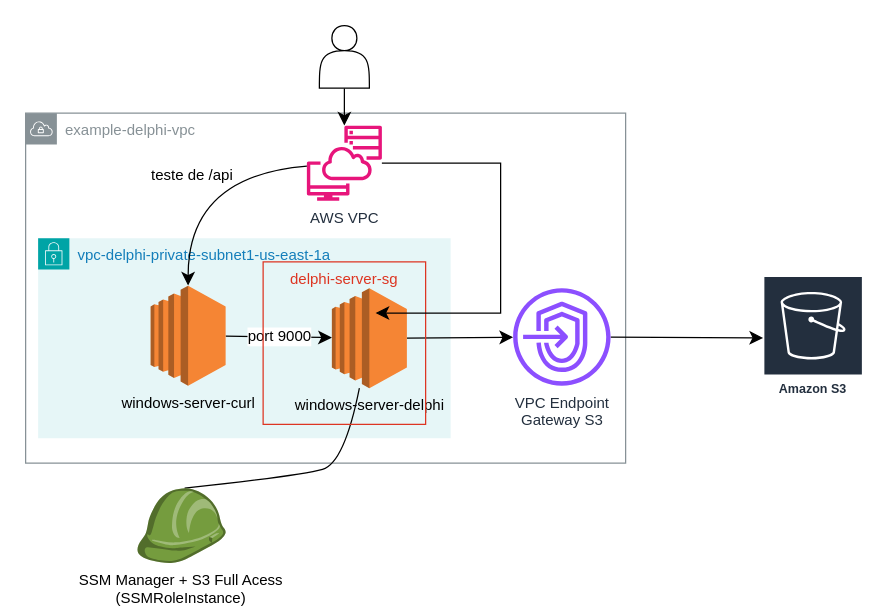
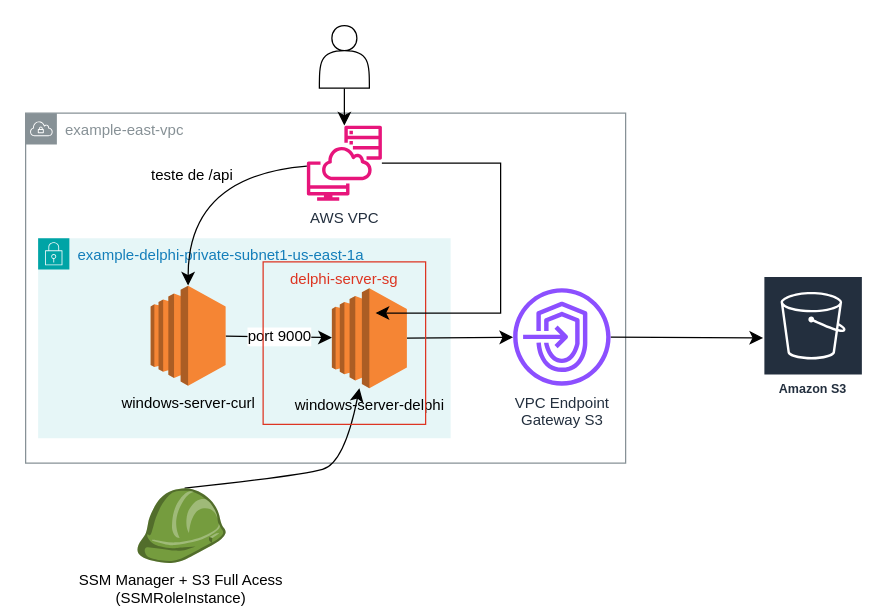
- <mxCell id="2" value="example-delphi-vpc" style="sketch=0;outlineConnect=0;gradientColor=none;html=1;whiteSpace=wrap;fontSize=12;fontStyle=0;shape=mxgraph.aws4.group;grIcon=mxgraph.aws4.group_vpc;strokeColor=#879196;fillColor=none;verticalAlign=top;align=left;spacingLeft=30;fontColor=#879196;dashed=0;" vertex="1" parent="1"><mxGeometry x="20" y="90" width="480" height="280" as="geometry" /></mxCell>
+ <mxCell id="2" value="example-east-vpc" style="sketch=0;outlineConnect=0;gradientColor=none;html=1;whiteSpace=wrap;fontSize=12;fontStyle=0;shape=mxgraph.aws4.group;grIcon=mxgraph.aws4.group_vpc;strokeColor=#879196;fillColor=none;verticalAlign=top;align=left;spacingLeft=30;fontColor=#879196;dashed=0;" vertex="1" parent="1"><mxGeometry x="20" y="90" width="480" height="280" as="geometry" /></mxCell>
- <mxCell id="3" value="vpc-delphi-private-subnet1-us-east-1a" style="points=[[0,0],[0.25,0],[0.5,0],[0.75,0],[1,0],[1,0.25],[1,0.5],[1,0.75],[1,1],[0.75,1],[0.5,1],[0.25,1],[0,1],[0,0.75],[0,0.5],[0,0.25]];outlineConnect=0;gradientColor=none;html=1;whiteSpace=wrap;fontSize=12;fontStyle=0;container=1;pointerEvents=0;collapsible=0;recursiveResize=0;shape=mxgraph.aws4.group;grIcon=mxgraph.aws4.group_security_group;grStroke=0;strokeColor=#00A4A6;fillColor=#E6F6F7;verticalAlign=top;align=left;spacingLeft=30;fontColor=#147EBA;dashed=0;connectable=0;" vertex="1" parent="1"><mxGeometry x="30" y="190" width="330" height="160" as="geometry" /></mxCell>
+ <mxCell id="3" value="example-delphi-private-subnet1-us-east-1a" style="points=[[0,0],[0.25,0],[0.5,0],[0.75,0],[1,0],[1,0.25],[1,0.5],[1,0.75],[1,1],[0.75,1],[0.5,1],[0.25,1],[0,1],[0,0.75],[0,0.5],[0,0.25]];outlineConnect=0;gradientColor=none;html=1;whiteSpace=wrap;fontSize=12;fontStyle=0;container=1;pointerEvents=0;collapsible=0;recursiveResize=0;shape=mxgraph.aws4.group;grIcon=mxgraph.aws4.group_security_group;grStroke=0;strokeColor=#00A4A6;fillColor=#E6F6F7;verticalAlign=top;align=left;spacingLeft=30;fontColor=#147EBA;dashed=0;connectable=0;" vertex="1" parent="1"><mxGeometry x="30" y="190" width="330" height="160" as="geometry" /></mxCell>
- <mxCell id="15" style="edgeStyle=none;curved=1;rounded=0;orthogonalLoop=1;jettySize=auto;html=1;exitX=0.54;exitY=0;exitDx=0;exitDy=0;exitPerimeter=0;fontSize=12;startSize=8;endSize=8;endArrow=none;" edge="1" parent="1" source="16" target="8"><mxGeometry relative="1" as="geometry"><Array as="points"><mxPoint x="240" y="380" /><mxPoint x="275" y="370" /></Array></mxGeometry></mxCell>
+ <mxCell id="15" style="edgeStyle=none;curved=1;rounded=0;orthogonalLoop=1;jettySize=auto;html=1;exitX=0.54;exitY=0;exitDx=0;exitDy=0;exitPerimeter=0;fontSize=12;startSize=8;endSize=8;" edge="1" parent="1" source="16" target="8"><mxGeometry relative="1" as="geometry"><Array as="points"><mxPoint x="240" y="380" /><mxPoint x="275" y="370" /></Array></mxGeometry></mxCell>
